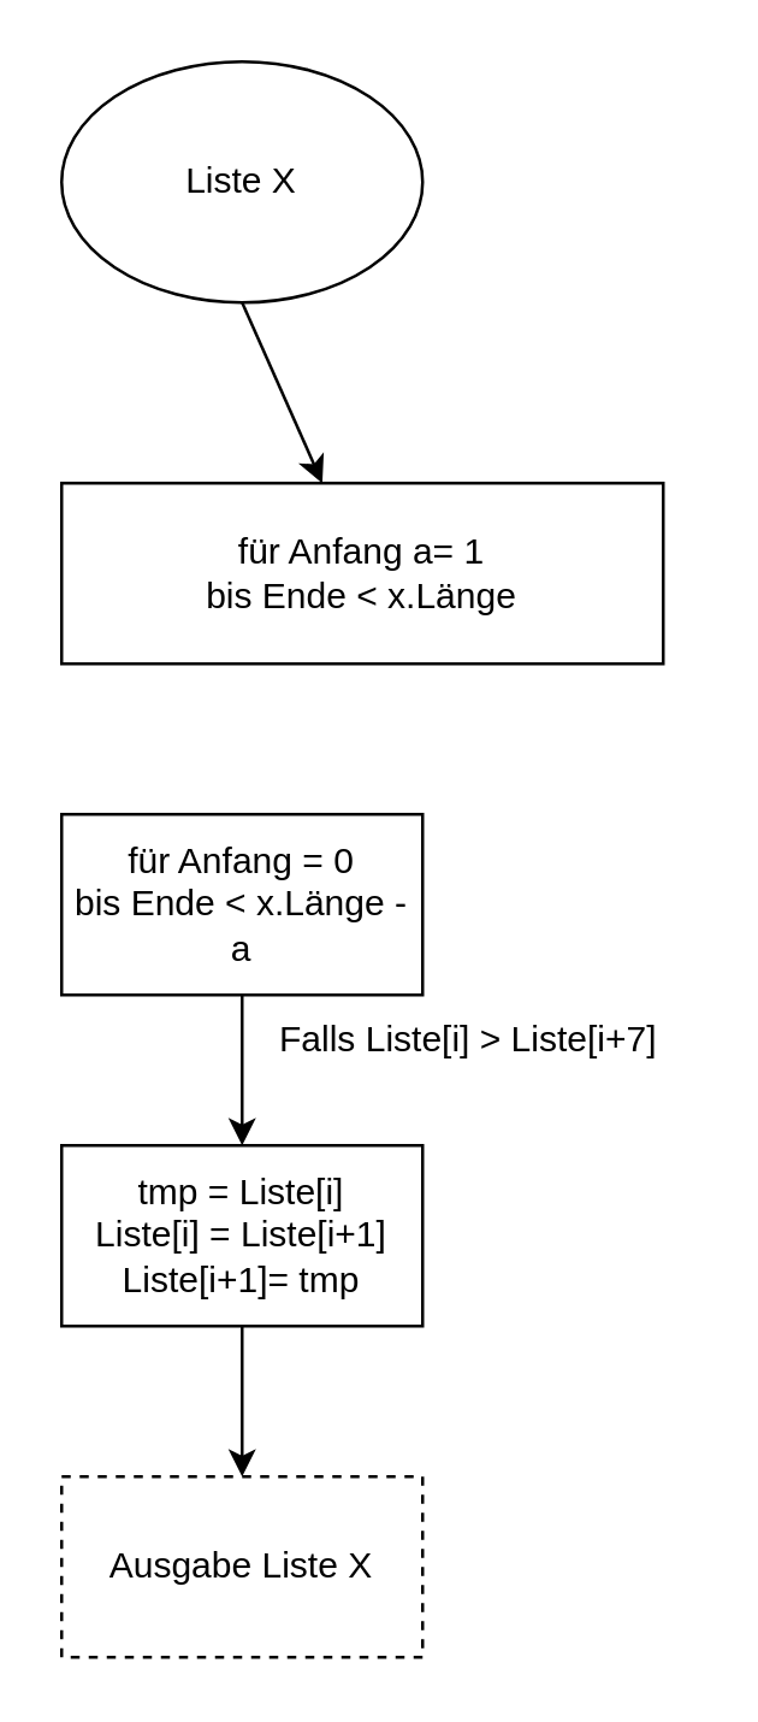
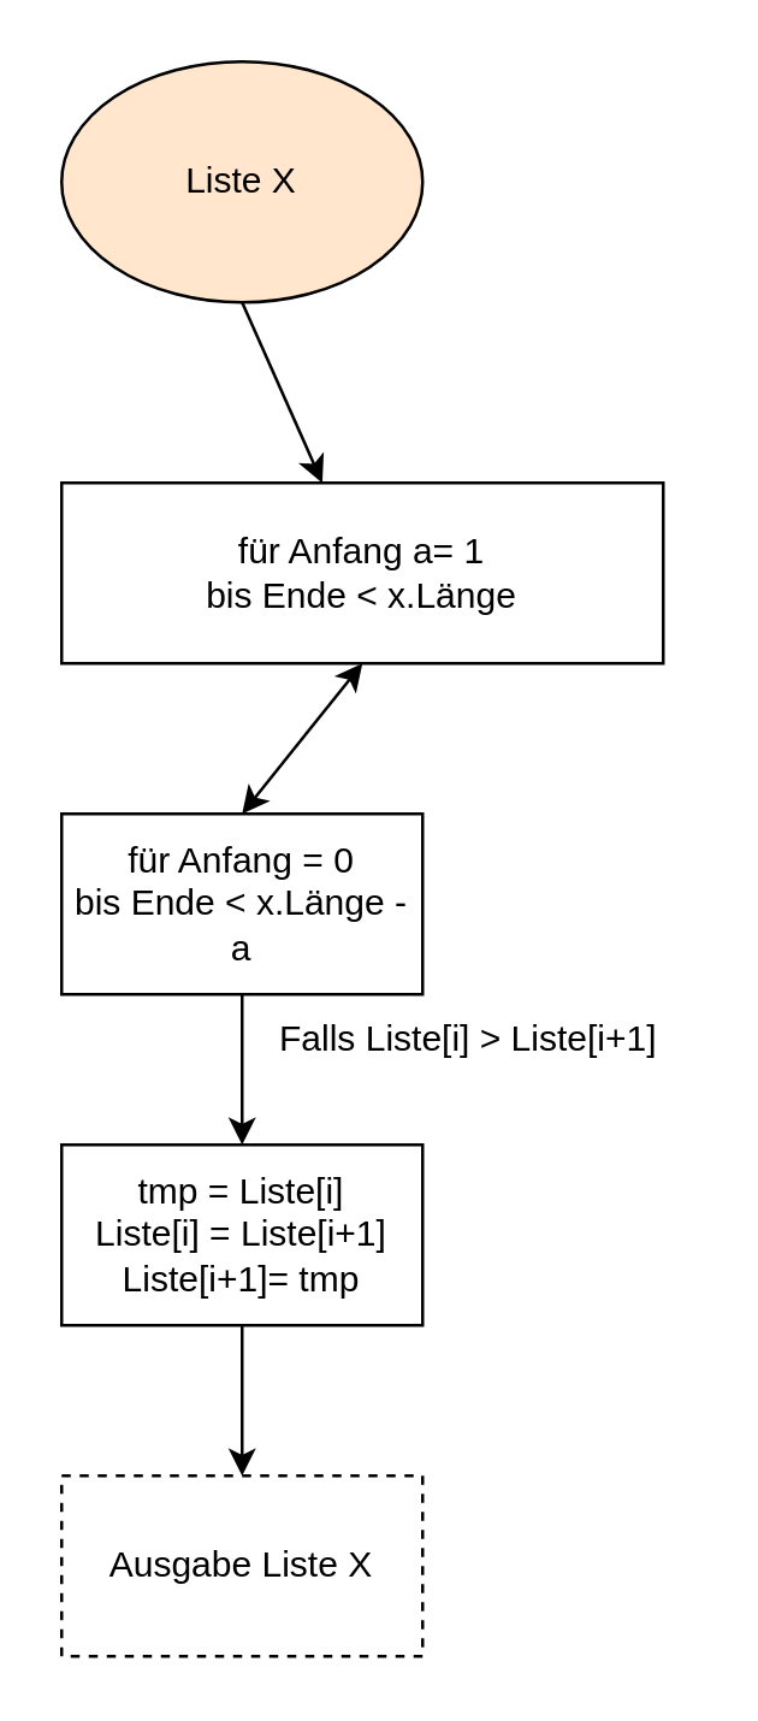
- <mxCell id="2" value="Liste X" style="ellipse;whiteSpace=wrap;html=1;" vertex="1" parent="1"><mxGeometry x="20" y="20" width="120" height="80" as="geometry" /></mxCell>
+ <mxCell id="2" value="Liste X" style="ellipse;whiteSpace=wrap;html=1;fillColor=#ffe6cc;" vertex="1" parent="1"><mxGeometry x="20" y="20" width="120" height="80" as="geometry" /></mxCell>
+ <mxCell id="6" value="" style="endArrow=classic;startArrow=classic;html=1;exitX=0.5;exitY=0;exitDx=0;exitDy=0;entryX=0.5;entryY=1;entryDx=0;entryDy=0;" edge="1" parent="1" source="5" target="4"><mxGeometry width="50" height="50" relative="1" as="geometry"><mxPoint x="345" y="240" as="sourcePoint" /><mxPoint x="395" y="190" as="targetPoint" /></mxGeometry></mxCell>
- <mxCell id="8" value="Falls Liste[i] &amp;gt; Liste[i+7]" style="text;html=1;align=center;verticalAlign=middle;resizable=0;points=[];autosize=1;strokeColor=none;fillColor=none;" vertex="1" parent="1"><mxGeometry x="80" y="330" width="150" height="30" as="geometry" /></mxCell>
+ <mxCell id="8" value="Falls Liste[i] &amp;gt; Liste[i+1]" style="text;html=1;align=center;verticalAlign=middle;resizable=0;points=[];autosize=1;strokeColor=none;fillColor=none;" vertex="1" parent="1"><mxGeometry x="80" y="330" width="150" height="30" as="geometry" /></mxCell>
